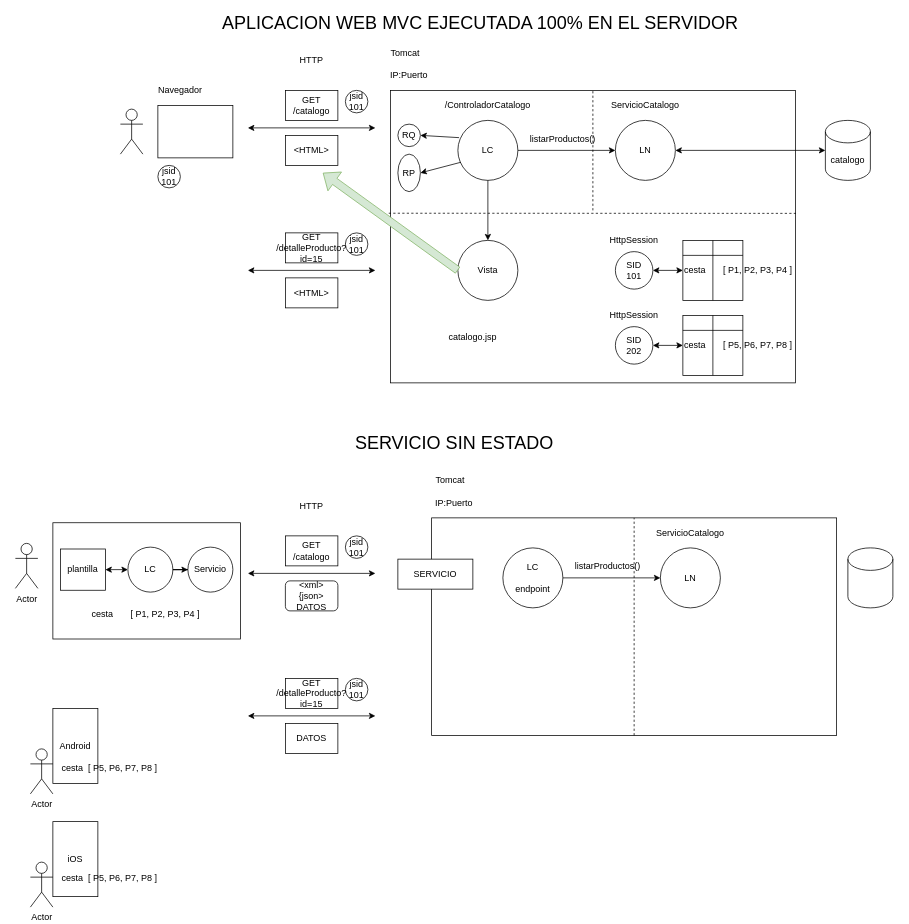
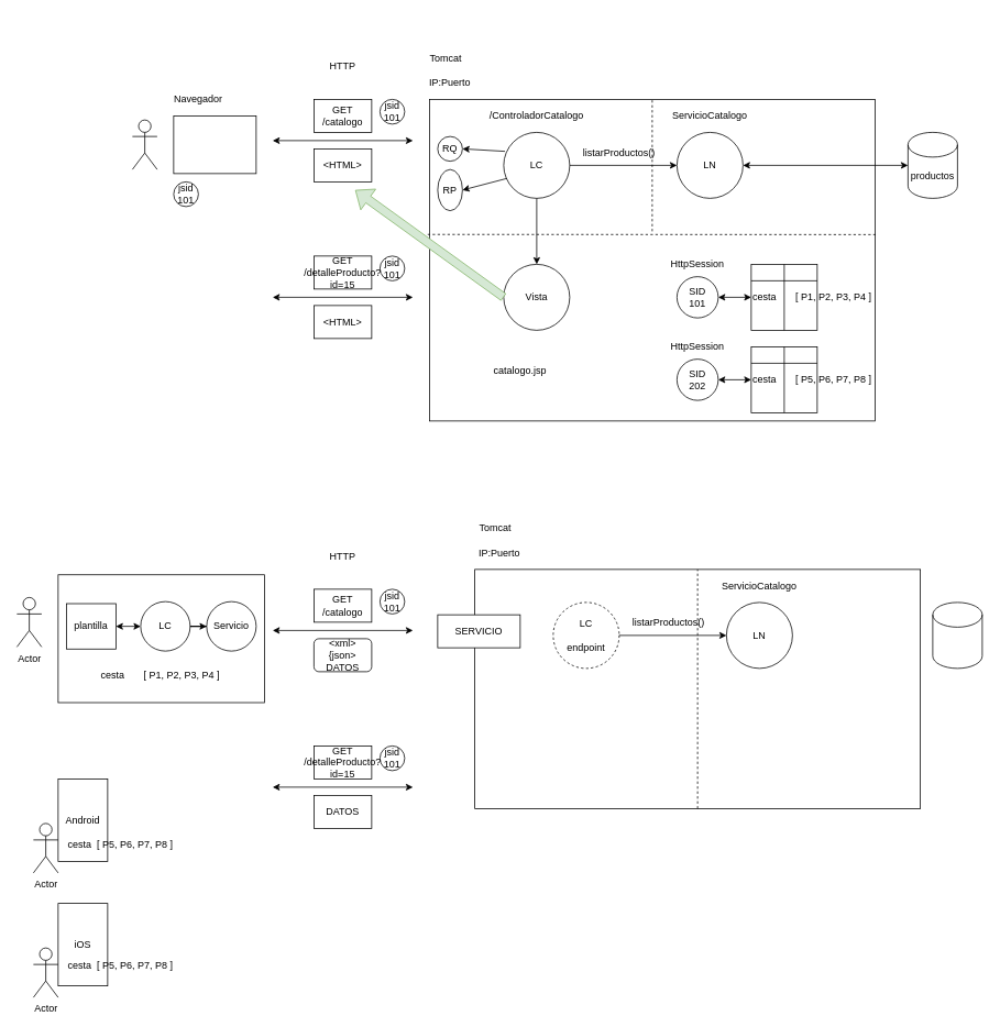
- <mxCell id="27" value="&lt;font style=&quot;font-size: 24px&quot;&gt;APLICACION WEB MVC EJECUTADA 100% EN EL SERVIDOR&lt;/font&gt;" style="text;html=1;strokeColor=none;fillColor=none;align=center;verticalAlign=middle;whiteSpace=wrap;rounded=0;" parent="1" vertex="1"><mxGeometry x="290" y="20" width="700" height="20" as="geometry" /></mxCell>
- <mxCell id="19" value="catalogo" style="shape=cylinder3;whiteSpace=wrap;html=1;boundedLbl=1;backgroundOutline=1;size=15;fillColor=none;" parent="1" vertex="1"><mxGeometry x="1100" y="160" width="60" height="80" as="geometry" /></mxCell>
+ <mxCell id="19" value="productos" style="shape=cylinder3;whiteSpace=wrap;html=1;boundedLbl=1;backgroundOutline=1;size=15;fillColor=none;" parent="1" vertex="1"><mxGeometry x="1100" y="160" width="60" height="80" as="geometry" /></mxCell>
- <mxCell id="61" value="&lt;font style=&quot;font-size: 24px&quot;&gt;SERVICIO SIN ESTADO&lt;/font&gt;" style="text;html=1;strokeColor=none;fillColor=none;align=center;verticalAlign=middle;whiteSpace=wrap;rounded=0;" parent="1" vertex="1"><mxGeometry x="447.5" y="580" width="315" height="20" as="geometry" /></mxCell>
- <mxCell id="54" value="LC&lt;br&gt;&lt;br&gt;endpoint" style="ellipse;whiteSpace=wrap;html=1;aspect=fixed;fillColor=none;" parent="1" vertex="1"><mxGeometry x="670" y="730" width="80" height="80" as="geometry" /></mxCell>
+ <mxCell id="54" value="LC&lt;br&gt;&lt;br&gt;endpoint" style="ellipse;whiteSpace=wrap;html=1;aspect=fixed;fillColor=none;dashed=1;" parent="1" vertex="1"><mxGeometry x="670" y="730" width="80" height="80" as="geometry" /></mxCell>
